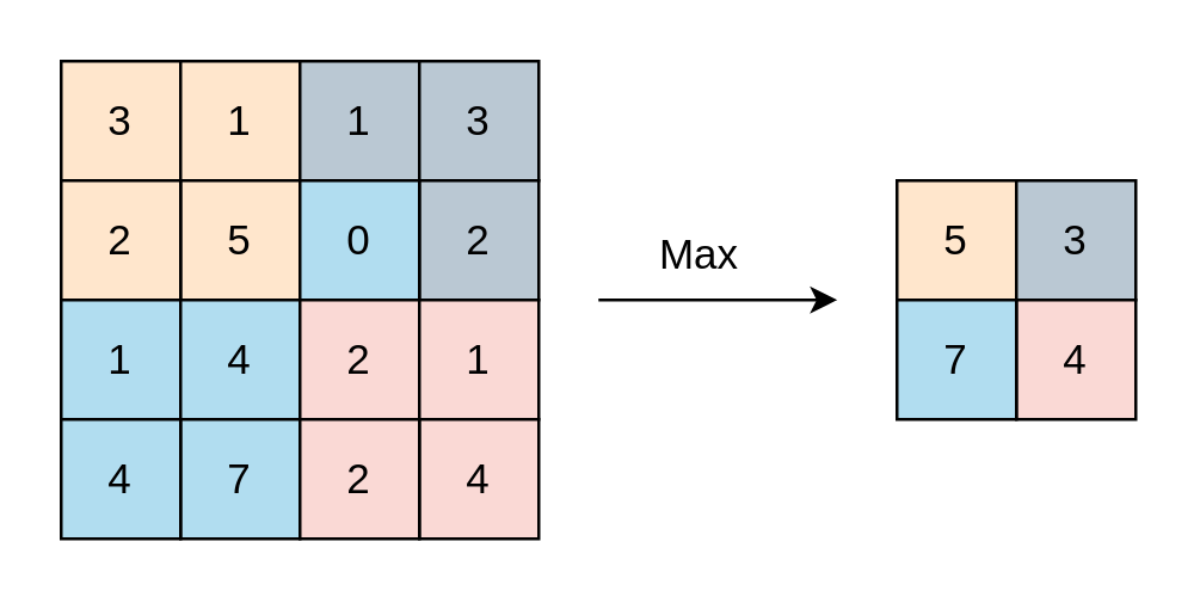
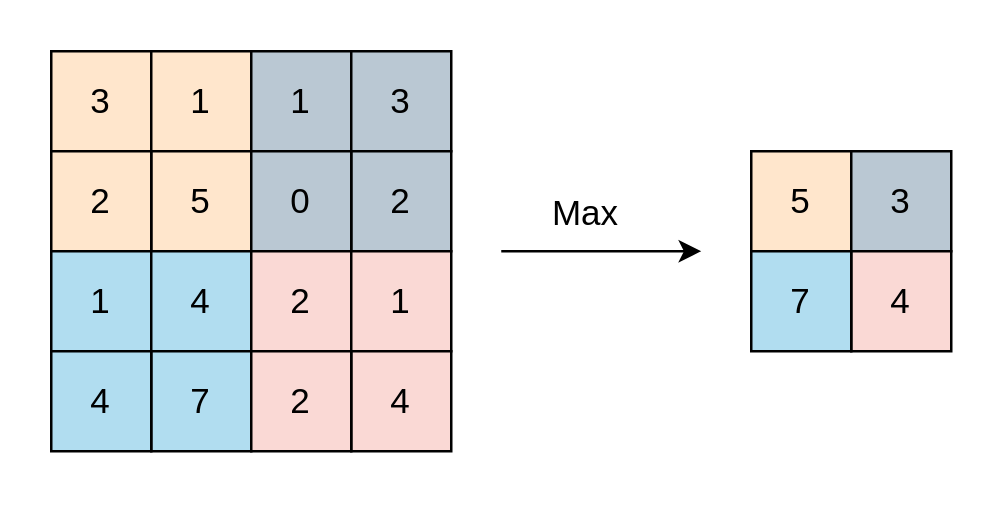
- <mxCell id="9" value="0" style="whiteSpace=wrap;html=1;aspect=fixed;fillColor=#b1ddf0;strokeColor=#000000;fontSize=14;" vertex="1" parent="1"><mxGeometry x="100" y="60" width="40" height="40" as="geometry" /></mxCell>
+ <mxCell id="9" value="0" style="whiteSpace=wrap;html=1;aspect=fixed;fillColor=#bac8d3;strokeColor=#000000;fontSize=14;" vertex="1" parent="1"><mxGeometry x="100" y="60" width="40" height="40" as="geometry" /></mxCell>
